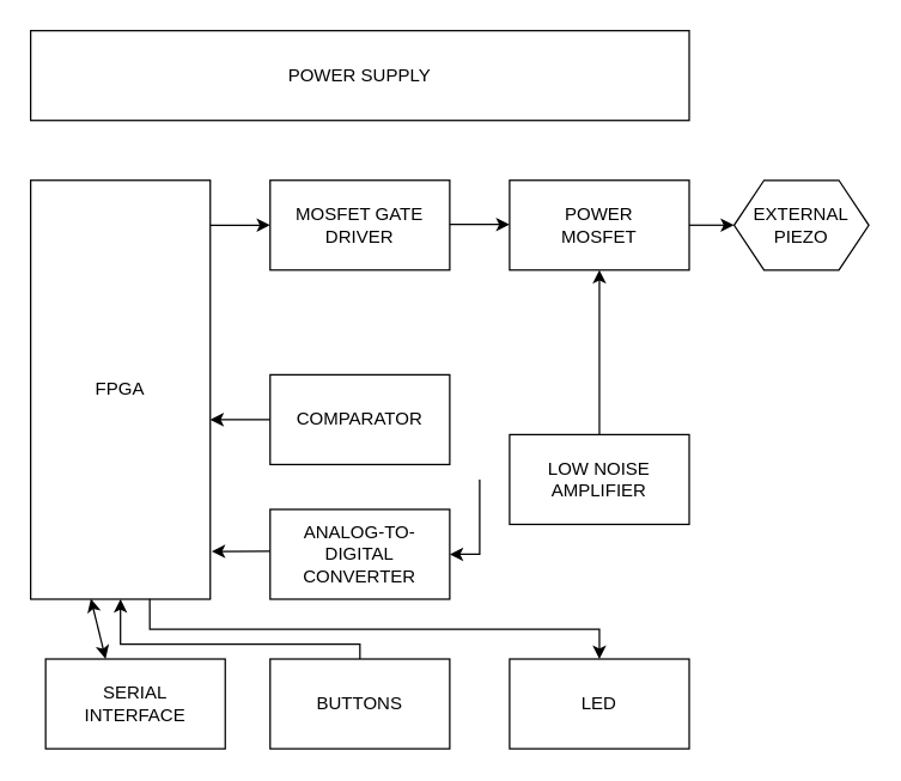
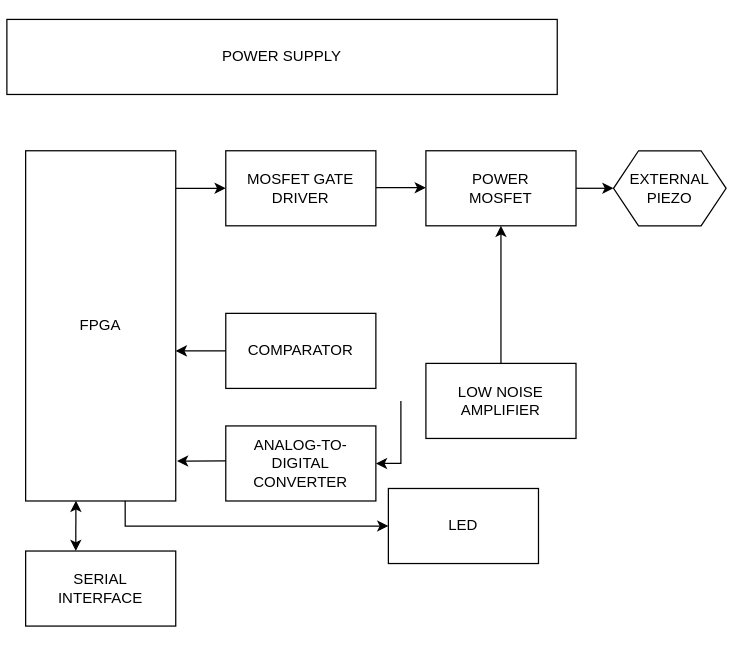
- <mxCell id="8" value="POWER SUPPLY" style="rounded=0;whiteSpace=wrap;html=1;" parent="1" vertex="1"><mxGeometry x="20" y="20" width="440" height="60" as="geometry" /></mxCell>
+ <mxCell id="8" value="POWER SUPPLY" style="rounded=0;whiteSpace=wrap;html=1;" parent="1" vertex="1"><mxGeometry x="5" y="15" width="440" height="60" as="geometry" /></mxCell>
- <mxCell id="20" value="" style="endArrow=none;html=1;rounded=0;entryX=0.5;entryY=0;entryDx=0;entryDy=0;startArrow=classic;startFill=1;endFill=0;exitX=0.5;exitY=1;exitDx=0;exitDy=0;" parent="1" target="17" edge="1" source="2"><mxGeometry width="50" height="50" relative="1" as="geometry"><mxPoint x="60" y="400" as="sourcePoint" /><mxPoint x="90" y="420" as="targetPoint" /><Array as="points"><mxPoint x="80" y="430" /><mxPoint x="240" y="430" /></Array></mxGeometry></mxCell>
- <mxCell id="21" value="SERIAL&lt;br&gt;INTERFACE" style="rounded=0;whiteSpace=wrap;html=1;" vertex="1" parent="1"><mxGeometry x="30" y="440" width="120" height="60" as="geometry" /></mxCell>
+ <mxCell id="21" value="SERIAL&lt;br&gt;INTERFACE" style="rounded=0;whiteSpace=wrap;html=1;" vertex="1" parent="1"><mxGeometry x="20" y="440" width="120" height="60" as="geometry" /></mxCell>
- <mxCell id="17" value="BUTTONS" style="rounded=0;whiteSpace=wrap;html=1;" parent="1" vertex="1"><mxGeometry x="180" y="440" width="120" height="60" as="geometry" /></mxCell>
- <mxCell id="19" value="LED" style="rounded=0;whiteSpace=wrap;html=1;" parent="1" vertex="1"><mxGeometry x="340" y="440" width="120" height="60" as="geometry" /></mxCell>
+ <mxCell id="19" value="LED" style="rounded=0;whiteSpace=wrap;html=1;" parent="1" vertex="1"><mxGeometry x="310" y="390" width="120" height="60" as="geometry" /></mxCell>
